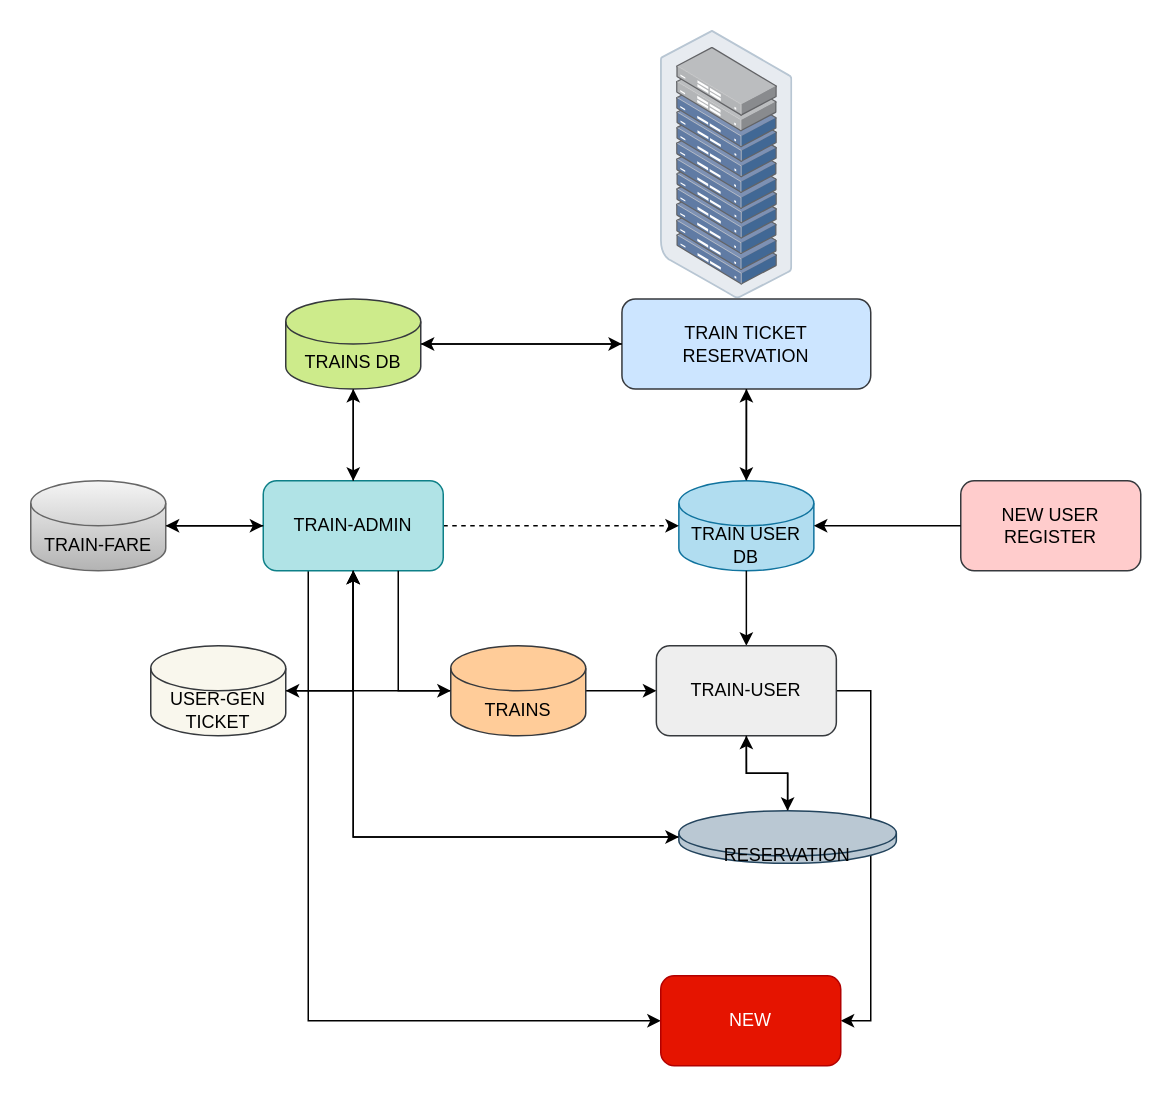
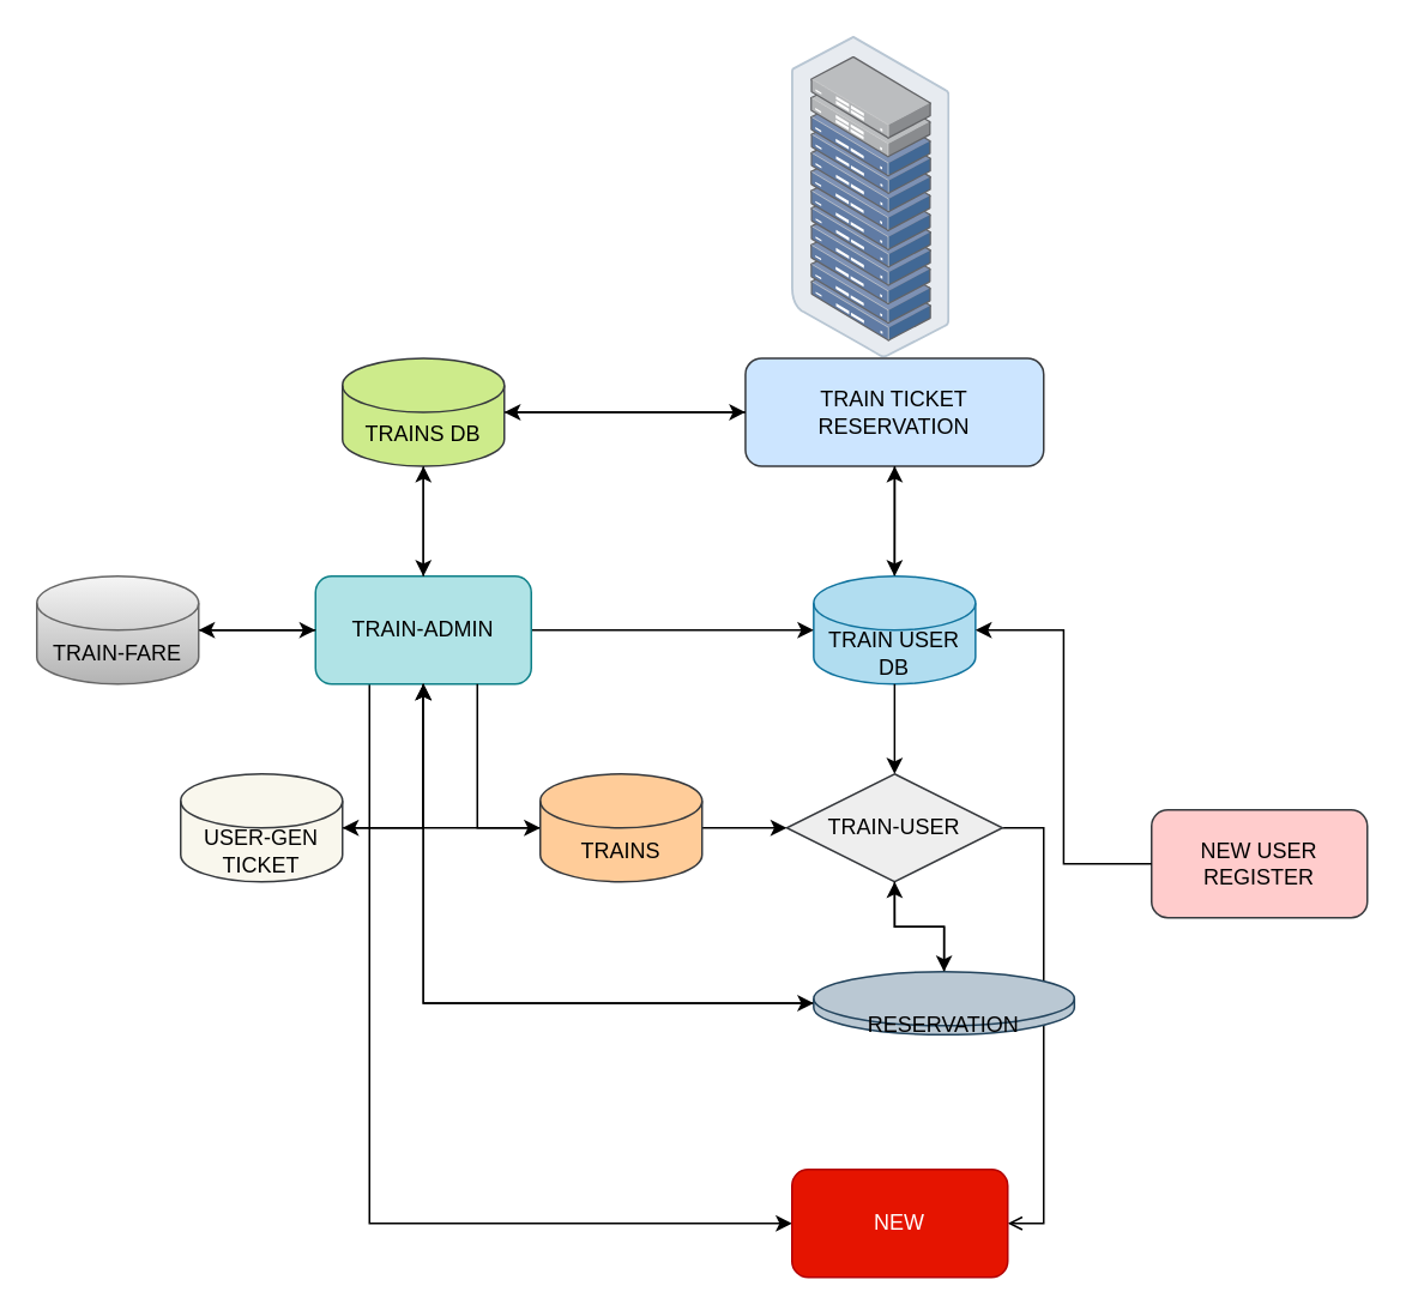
- <mxCell id="11" style="edgeStyle=orthogonalEdgeStyle;rounded=0;orthogonalLoop=1;jettySize=auto;html=1;dashed=1;" parent="1" source="13" target="9" edge="1"><mxGeometry relative="1" as="geometry" /></mxCell>
+ <mxCell id="11" style="edgeStyle=orthogonalEdgeStyle;rounded=0;orthogonalLoop=1;jettySize=auto;html=1;" parent="1" source="13" target="9" edge="1"><mxGeometry relative="1" as="geometry" /></mxCell>
- <mxCell id="30" value="NEW USER REGISTER" style="rounded=1;whiteSpace=wrap;html=1;fillColor=#ffcccc;strokeColor=#36393d;" parent="1" vertex="1"><mxGeometry x="640" y="320" width="120" height="60" as="geometry" /></mxCell>
+ <mxCell id="30" value="NEW USER REGISTER" style="rounded=1;whiteSpace=wrap;html=1;fillColor=#ffcccc;strokeColor=#36393d;" parent="1" vertex="1"><mxGeometry x="640" y="450" width="120" height="60" as="geometry" /></mxCell>
- <mxCell id="17" value="TRAIN-USER" style="rounded=1;whiteSpace=wrap;html=1;fillColor=#eeeeee;strokeColor=#36393d;" parent="1" vertex="1"><mxGeometry x="437.07" y="430" width="120" height="60" as="geometry" /></mxCell>
+ <mxCell id="17" value="TRAIN-USER" style="rhombus;whiteSpace=wrap;html=1;fillColor=#eeeeee;strokeColor=#36393d;" parent="1" vertex="1"><mxGeometry x="437.07" y="430" width="120" height="60" as="geometry" /></mxCell>
- <mxCell id="16" style="edgeStyle=orthogonalEdgeStyle;rounded=0;orthogonalLoop=1;jettySize=auto;html=1;exitX=1;exitY=0.5;exitDx=0;exitDy=0;entryX=1;entryY=0.5;entryDx=0;entryDy=0;" edge="1" parent="1" source="17" target="35"><mxGeometry relative="1" as="geometry" /></mxCell>
+ <mxCell id="16" style="edgeStyle=orthogonalEdgeStyle;rounded=0;orthogonalLoop=1;jettySize=auto;html=1;exitX=1;exitY=0.5;exitDx=0;exitDy=0;entryX=1;entryY=0.5;entryDx=0;entryDy=0;endArrow=open;" edge="1" parent="1" source="17" target="35"><mxGeometry relative="1" as="geometry" /></mxCell>
